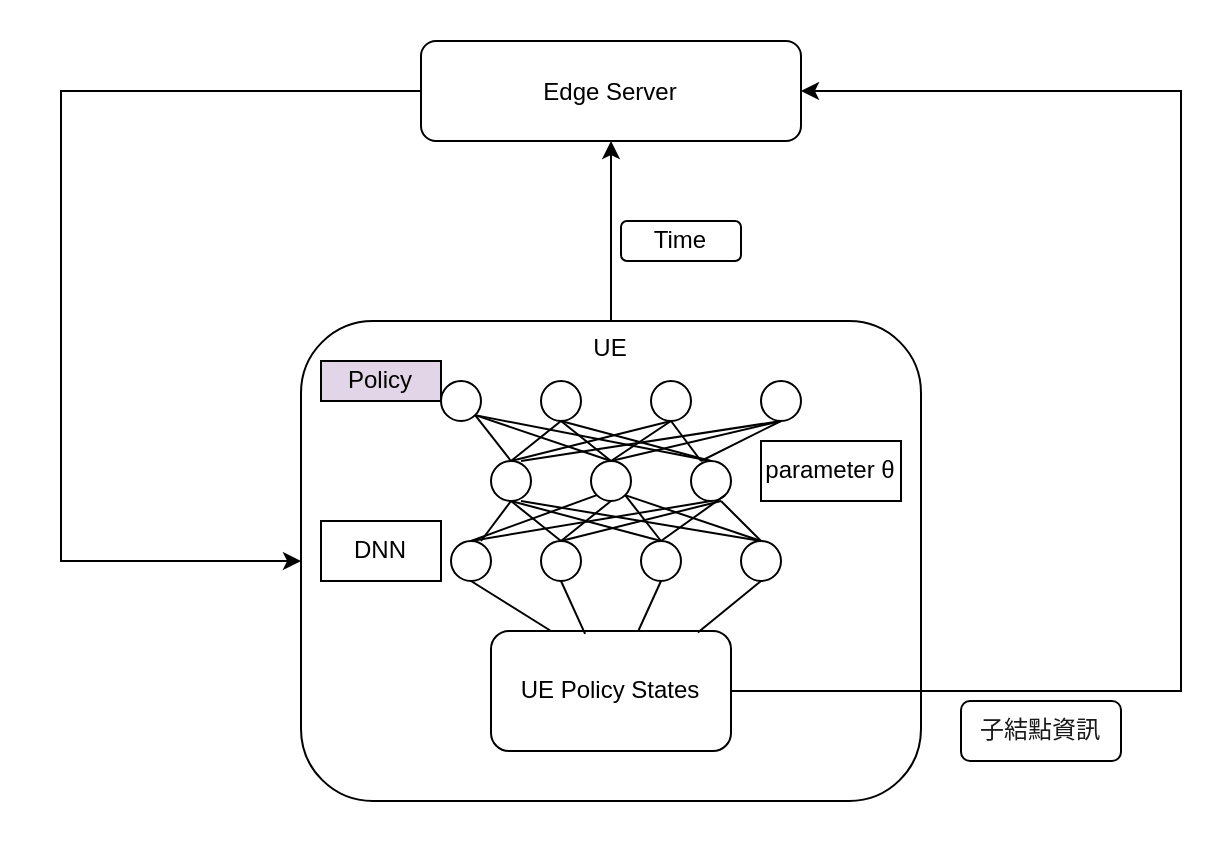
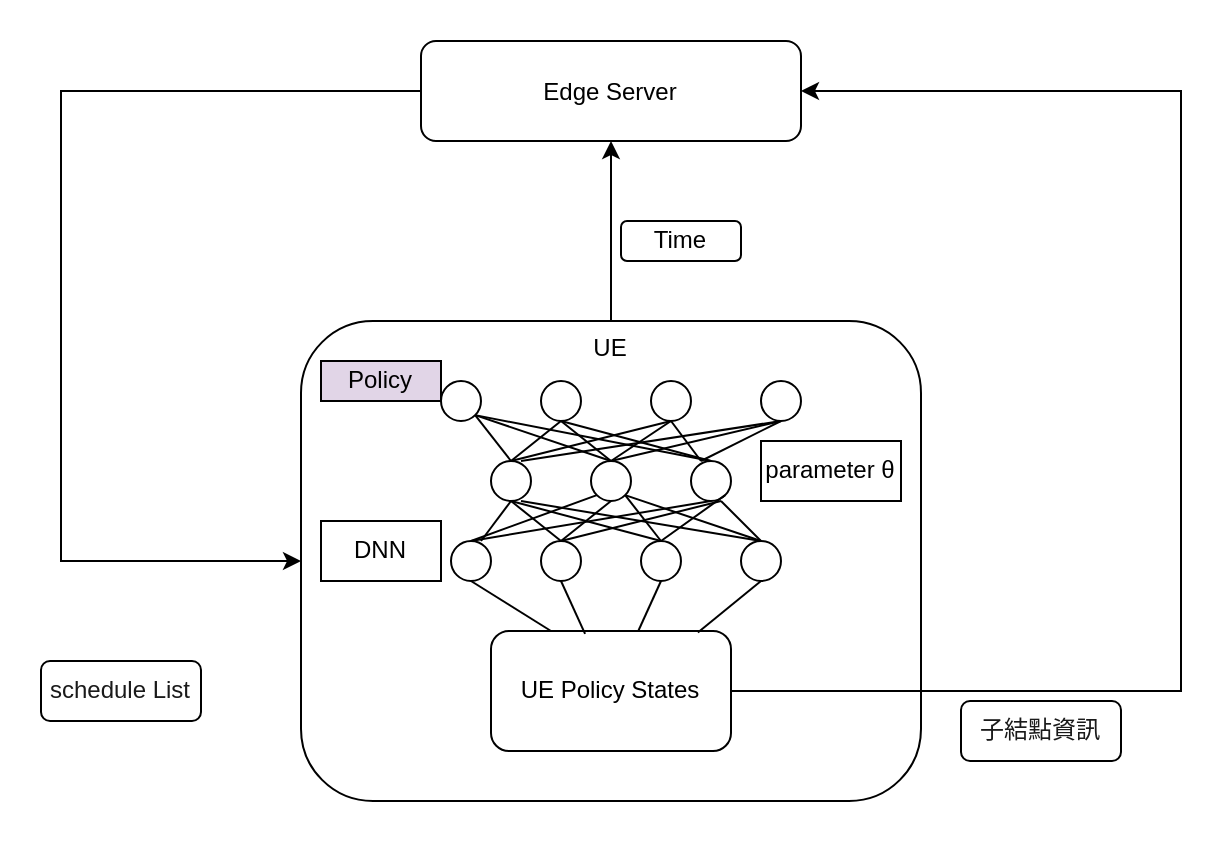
+ <mxCell id="9" value="schedule List" style="rounded=1;whiteSpace=wrap;html=1;shadow=0;glass=0;sketch=0;fontColor=#1A1A1A;fillColor=default;gradientColor=none;" parent="1" vertex="1"><mxGeometry x="20" y="330" width="80" height="30" as="geometry" /></mxCell>
